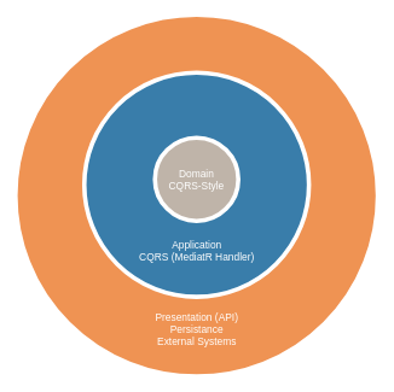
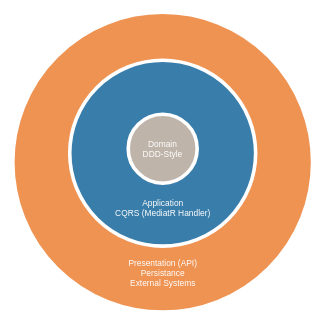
- <mxCell id="4" value="Domain&lt;br&gt;CQRS-Style" style="ellipse;whiteSpace=wrap;html=1;rounded=0;shadow=0;strokeWidth=6;fontSize=14;align=center;fillColor=#BFB4A9;strokeColor=#FFFFFF;fontColor=#FFFFFF;" parent="1" vertex="1"><mxGeometry x="213" y="190" width="115" height="115" as="geometry" /></mxCell>
+ <mxCell id="4" value="Domain&lt;br&gt;DDD-Style" style="ellipse;whiteSpace=wrap;html=1;rounded=0;shadow=0;strokeWidth=6;fontSize=14;align=center;fillColor=#BFB4A9;strokeColor=#FFFFFF;fontColor=#FFFFFF;" parent="1" vertex="1"><mxGeometry x="213" y="190" width="115" height="115" as="geometry" /></mxCell>
